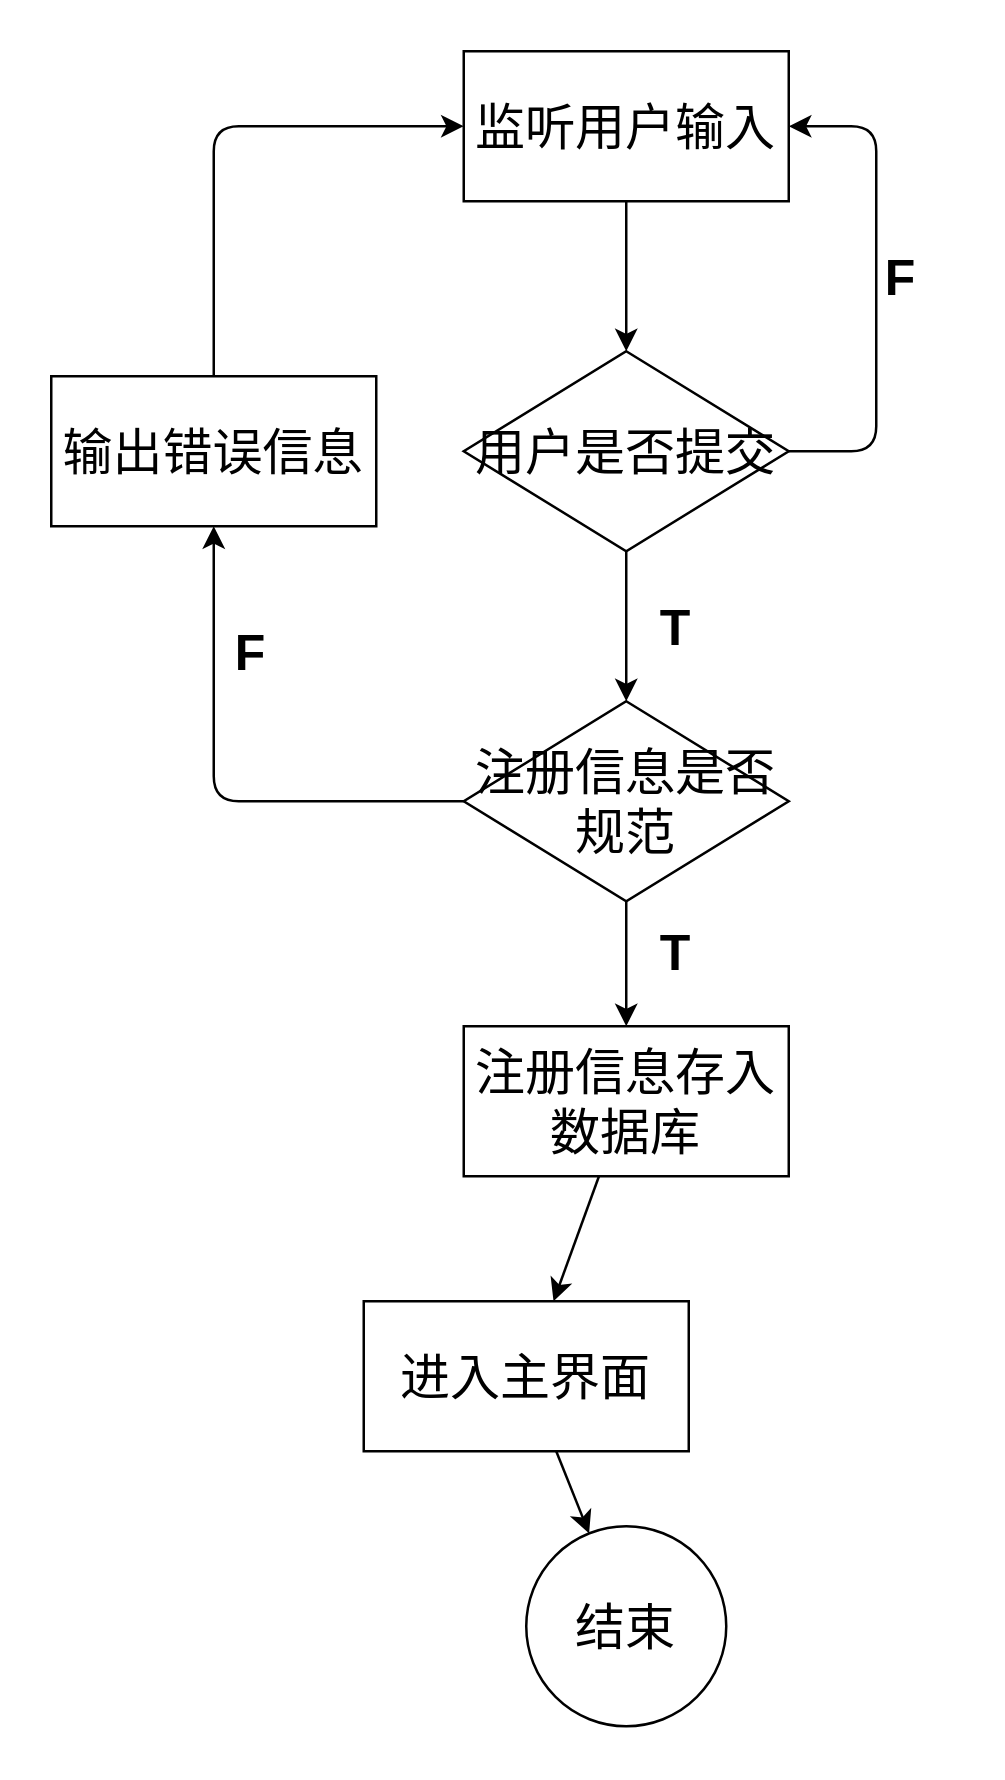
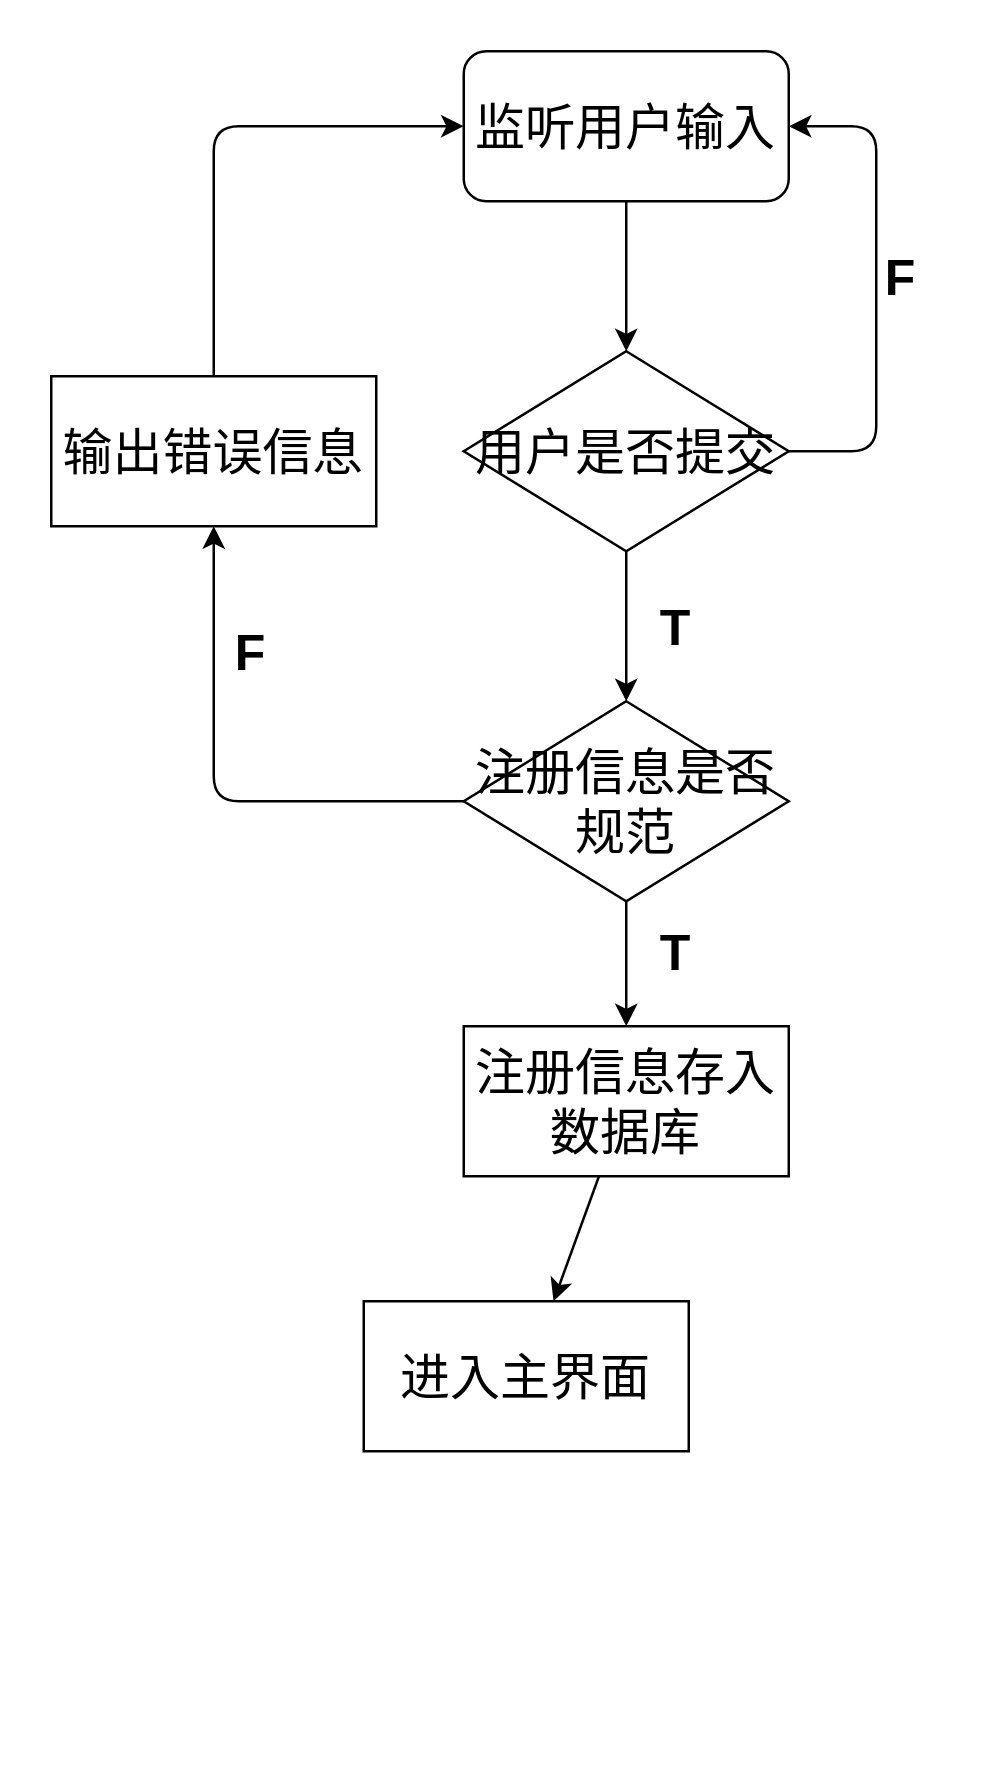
- <mxCell id="2" value="&lt;font style=&quot;font-size: 20px&quot;&gt;监听用户输入&lt;/font&gt;" style="rounded=0;whiteSpace=wrap;html=1;" vertex="1" parent="1"><mxGeometry x="185" y="20" width="130" height="60" as="geometry" /></mxCell>
+ <mxCell id="2" value="&lt;font style=&quot;font-size: 20px&quot;&gt;监听用户输入&lt;/font&gt;" style="whiteSpace=wrap;html=1;rounded=1;" vertex="1" parent="1"><mxGeometry x="185" y="20" width="130" height="60" as="geometry" /></mxCell>
- <mxCell id="20" value="" style="endArrow=classic;html=1;" edge="1" parent="1" source="18" target="15"><mxGeometry width="50" height="50" relative="1" as="geometry"><mxPoint x="340" y="370" as="sourcePoint" /><mxPoint x="390" y="320" as="targetPoint" /></mxGeometry></mxCell>
- <mxCell id="15" value="&lt;font style=&quot;font-size: 20px&quot;&gt;结束&lt;/font&gt;" style="ellipse;whiteSpace=wrap;html=1;aspect=fixed;" vertex="1" parent="1"><mxGeometry x="210" y="610" width="80" height="80" as="geometry" /></mxCell>
